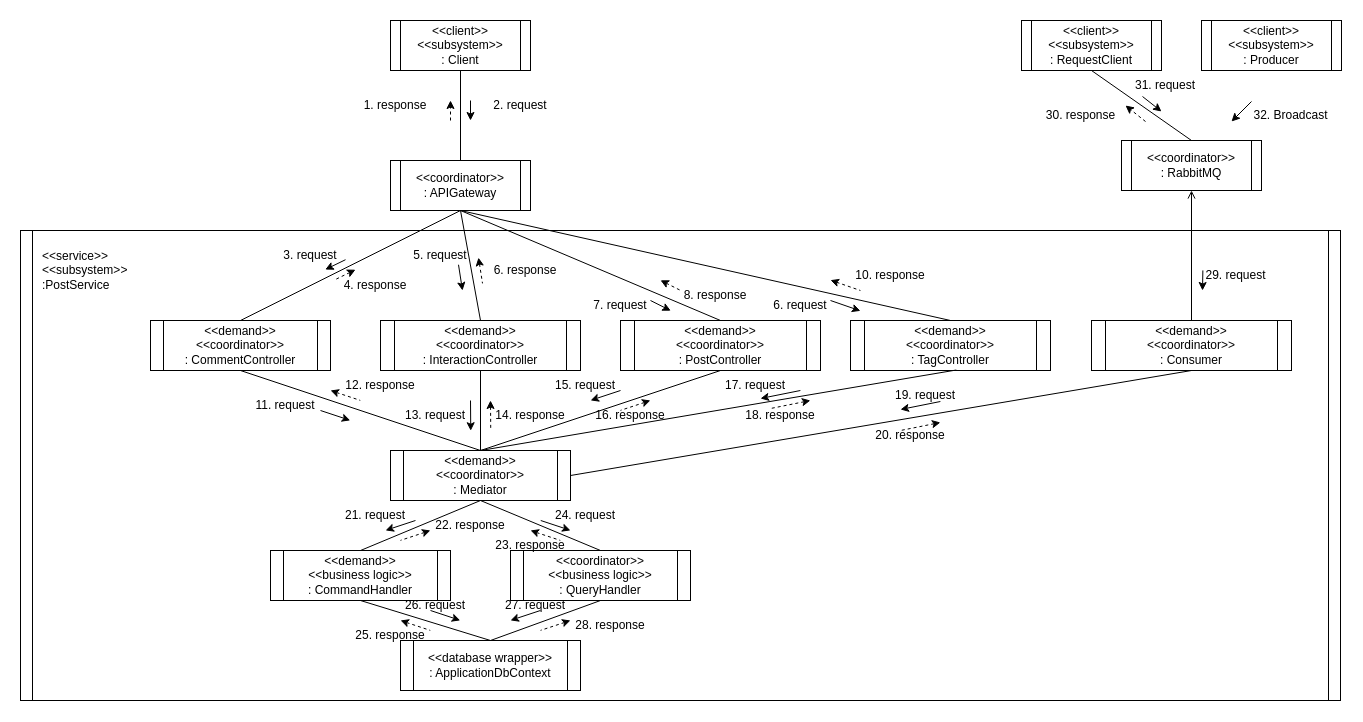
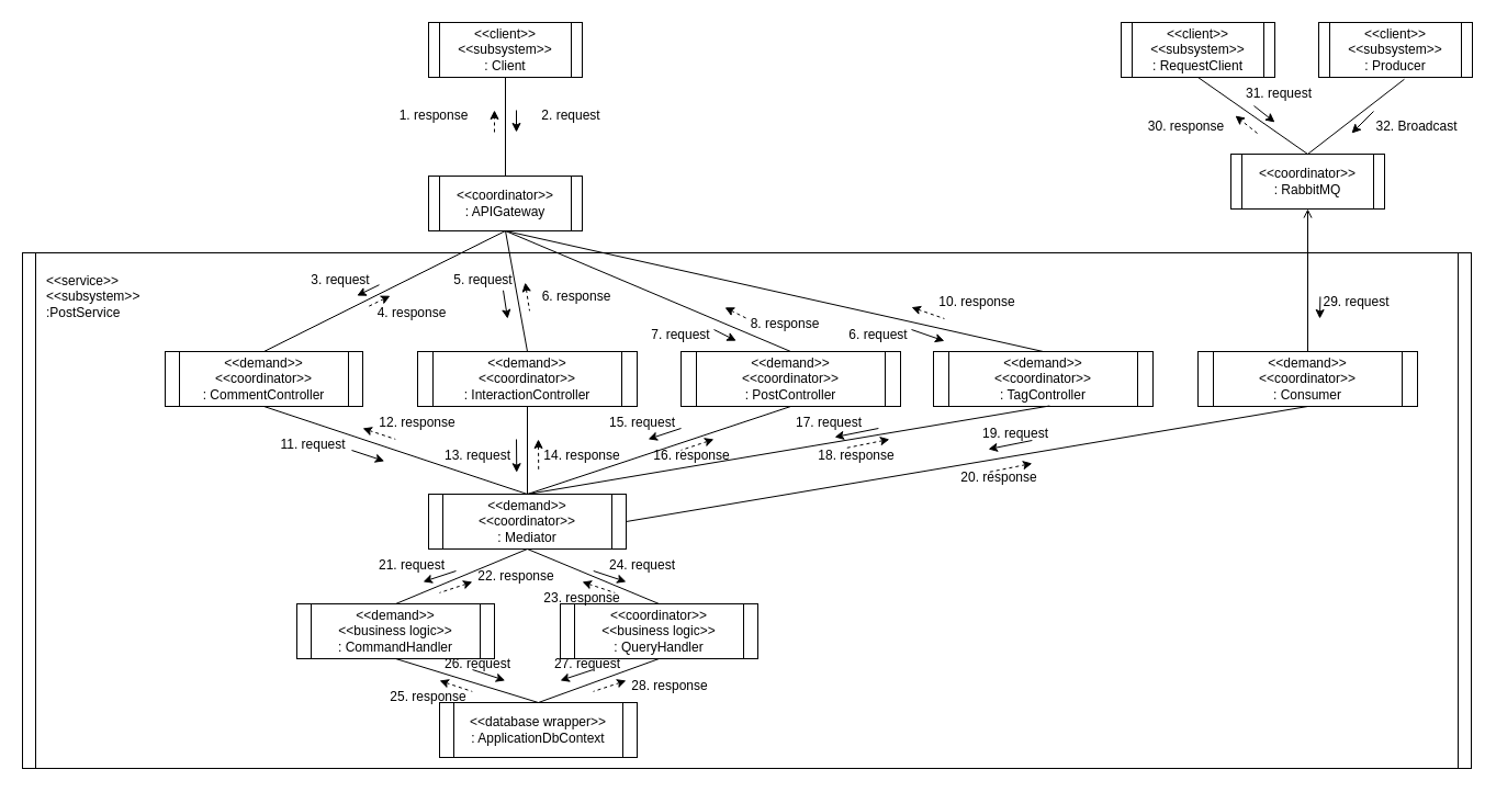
+ <mxCell id="52" value="" style="endArrow=none;html=1;entryX=0.557;entryY=1.035;entryDx=0;entryDy=0;exitX=0.5;exitY=0;exitDx=0;exitDy=0;entryPerimeter=0;" parent="1" source="45" target="44" edge="1"><mxGeometry width="50" height="50" relative="1" as="geometry"><mxPoint x="1201" y="150" as="sourcePoint" /><mxPoint x="1101" y="80" as="targetPoint" /></mxGeometry></mxCell>
